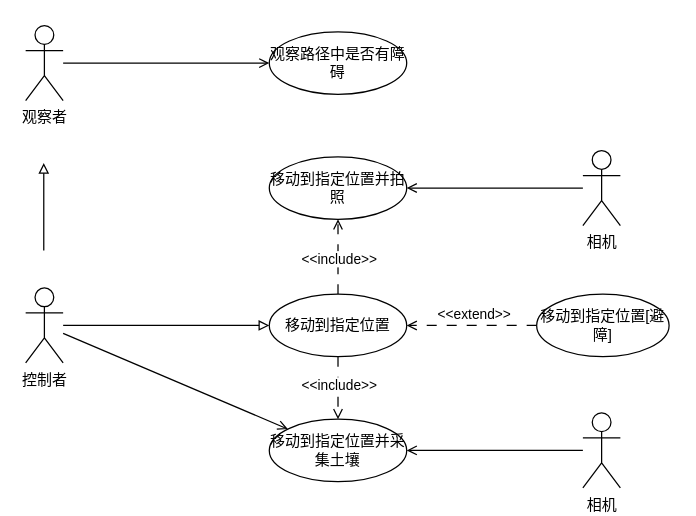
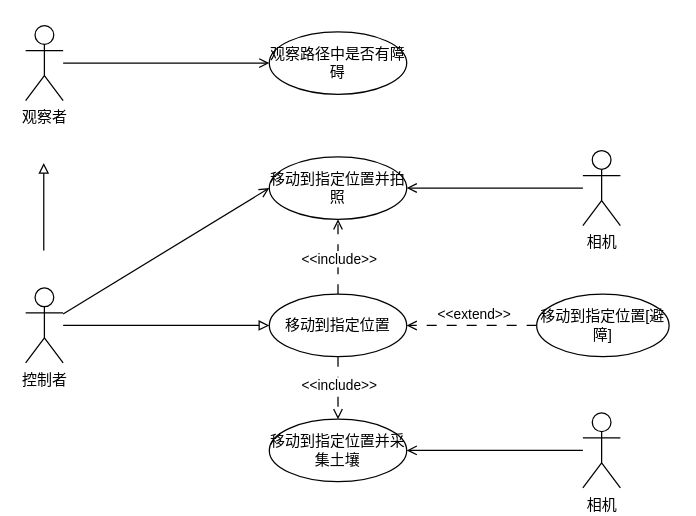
- <mxCell id="6" style="edgeStyle=none;html=1;fontFamily=Helvetica;endArrow=open;endFill=0;fillOpacity=100;" parent="1" source="7" target="17" edge="1"><mxGeometry relative="1" as="geometry" /></mxCell>
+ <mxCell id="6" style="edgeStyle=none;html=1;entryX=0;entryY=0.5;entryDx=0;entryDy=0;fontFamily=Helvetica;endArrow=open;endFill=0;fillOpacity=100;" parent="1" source="7" target="16" edge="1"><mxGeometry relative="1" as="geometry" /></mxCell>
